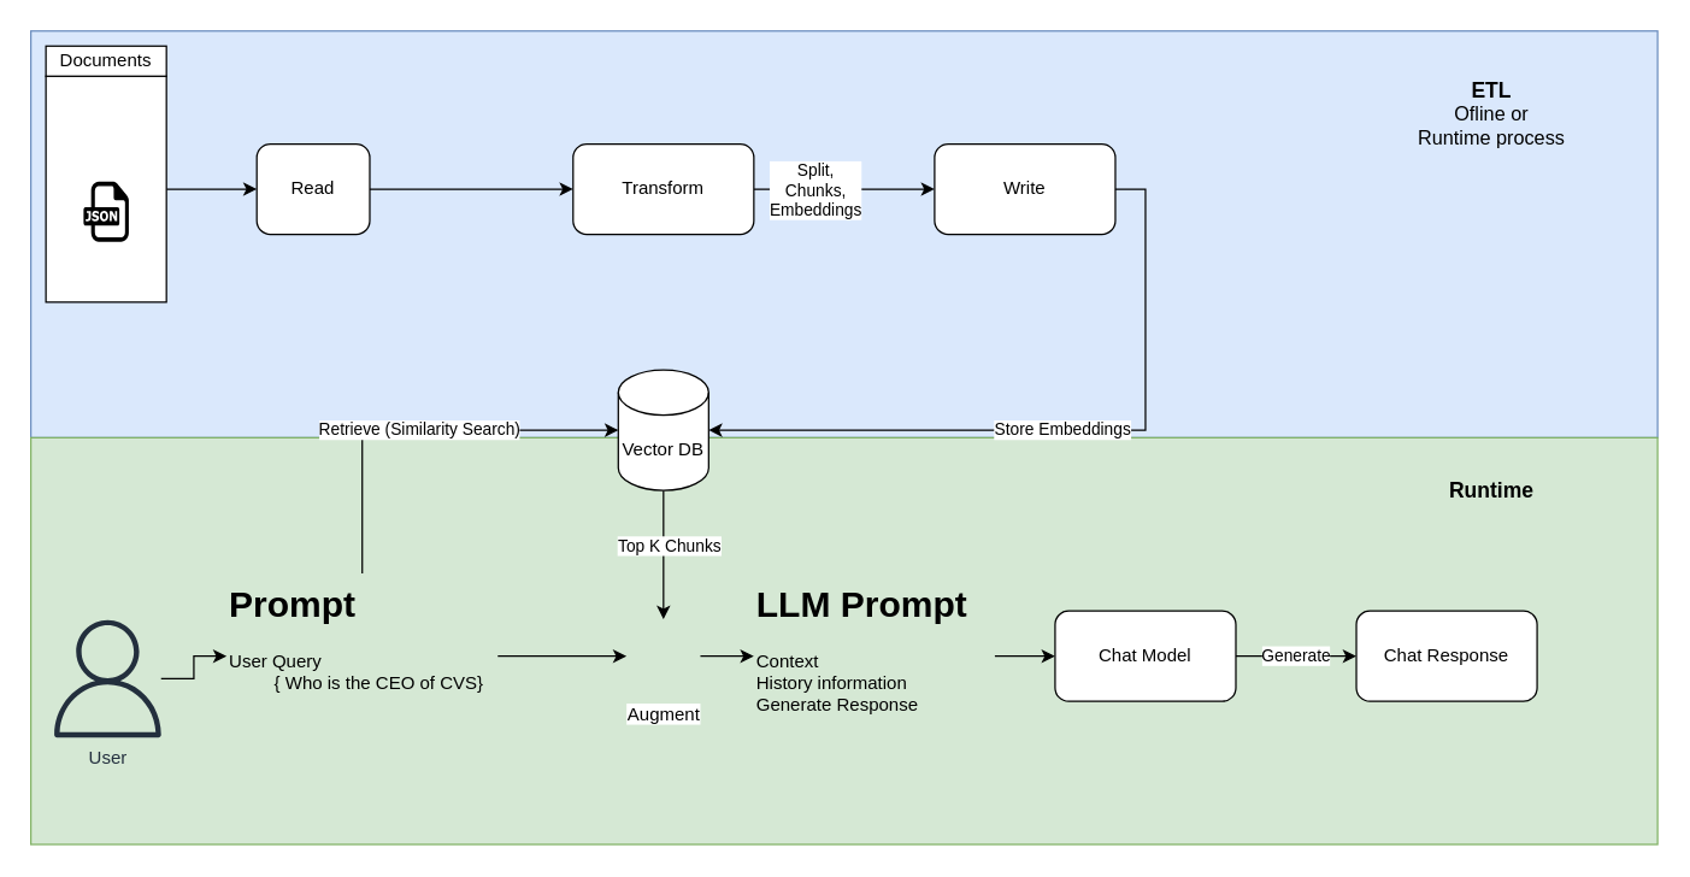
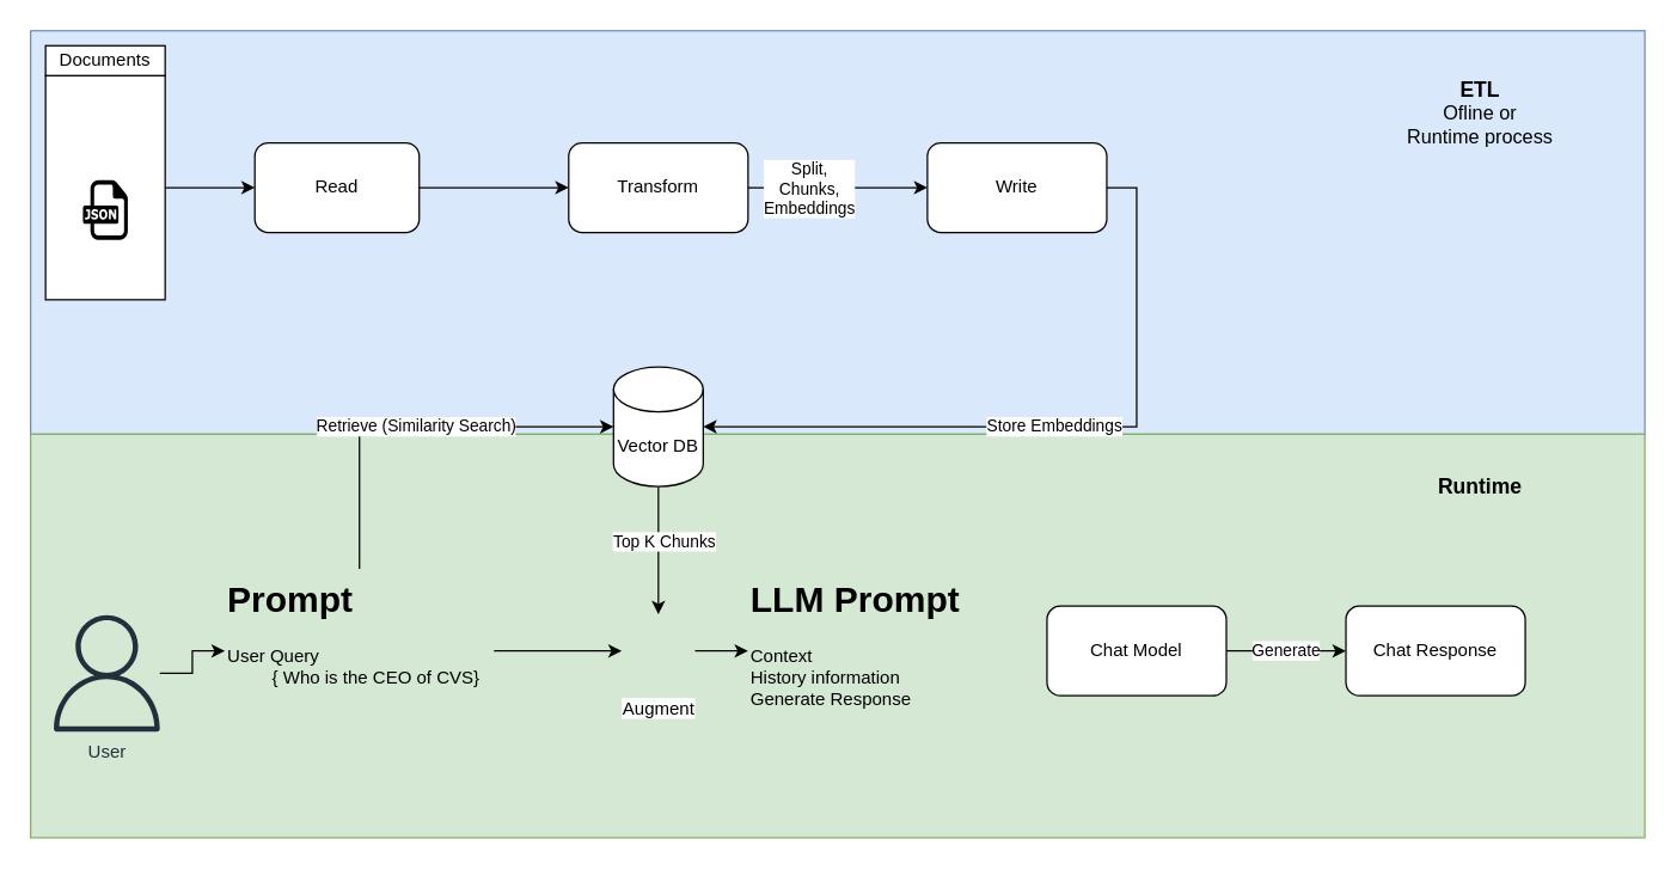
- <mxCell id="8" value="Read" style="rounded=1;whiteSpace=wrap;html=1;" vertex="1" parent="1"><mxGeometry x="170" y="95" width="75" height="60" as="geometry" /></mxCell>
+ <mxCell id="8" value="Read" style="rounded=1;whiteSpace=wrap;html=1;" vertex="1" parent="1"><mxGeometry x="170" y="95" width="110" height="60" as="geometry" /></mxCell>
- <mxCell id="27" value="" style="edgeStyle=orthogonalEdgeStyle;rounded=0;orthogonalLoop=1;jettySize=auto;html=1;" edge="1" parent="1" source="28" target="30"><mxGeometry relative="1" as="geometry" /></mxCell>
